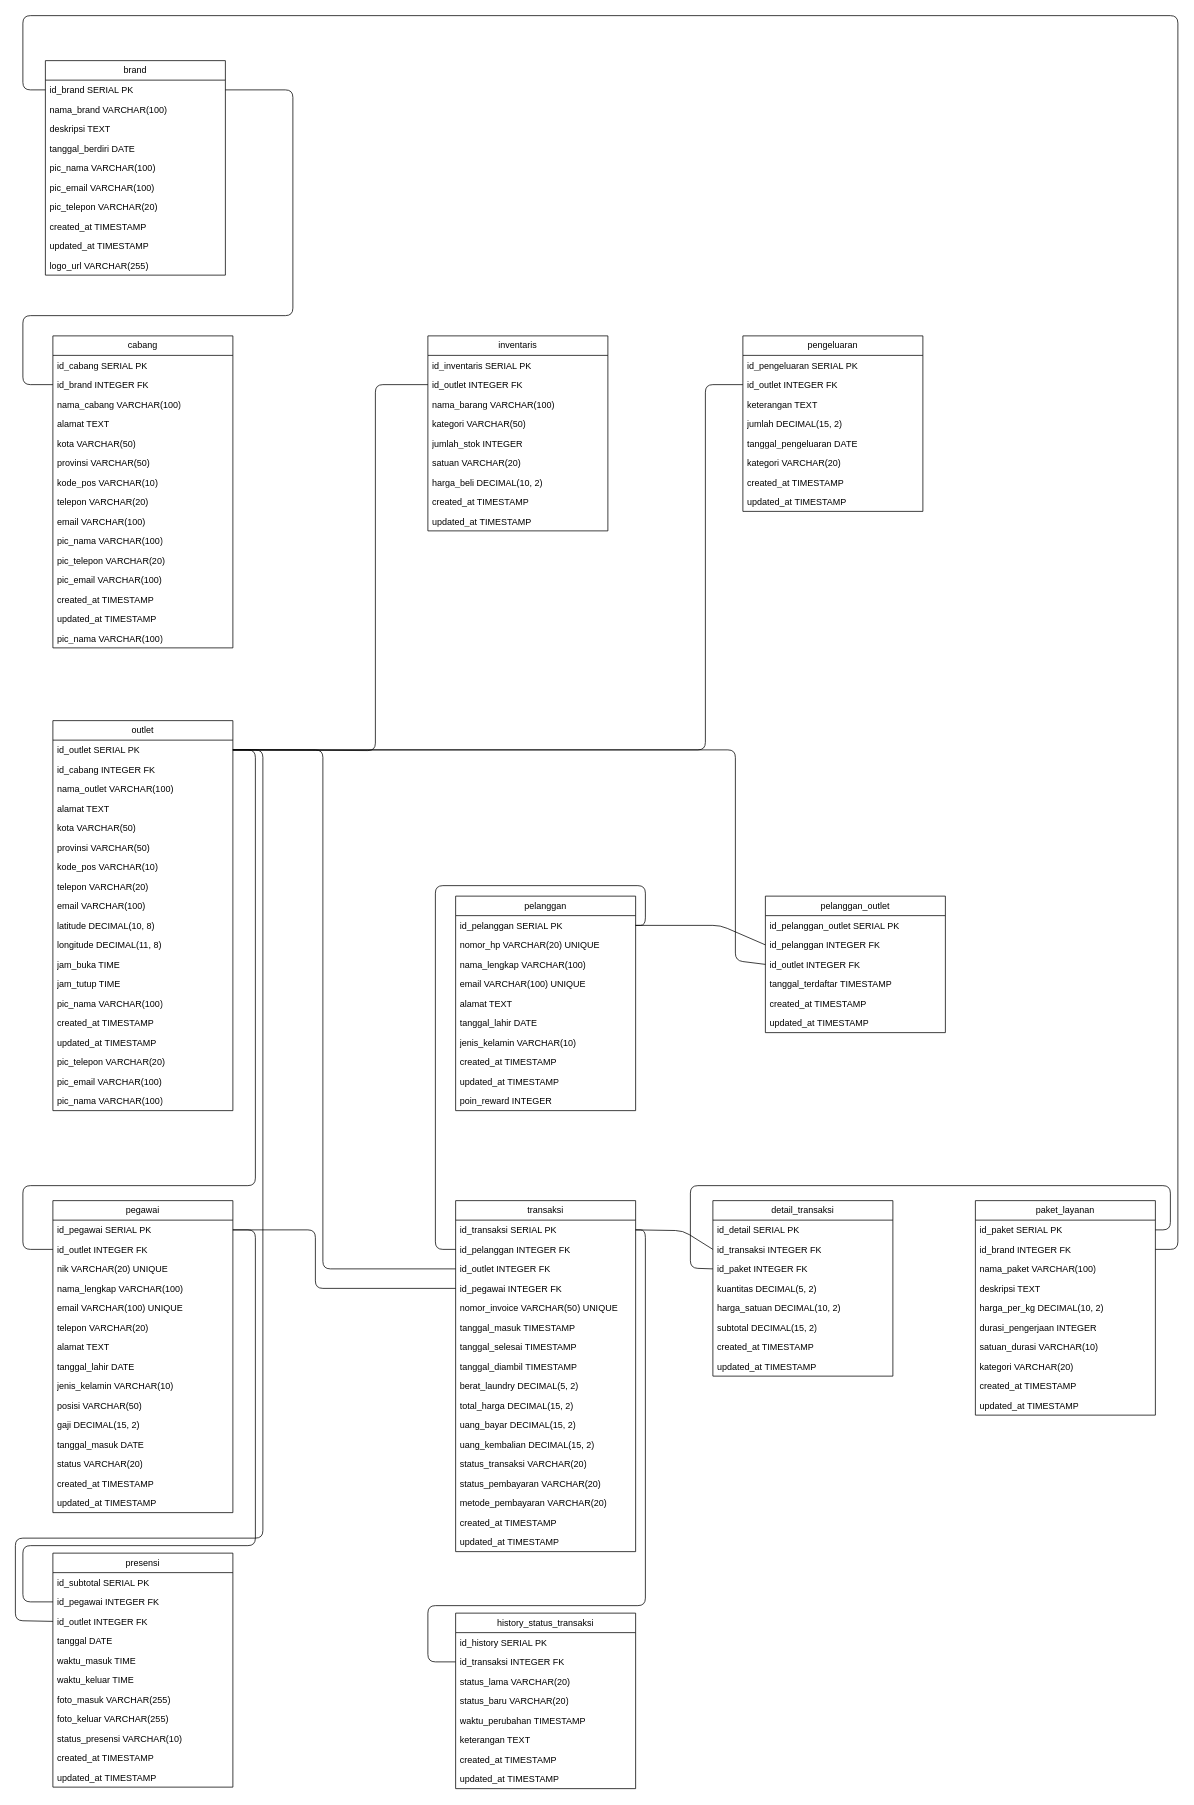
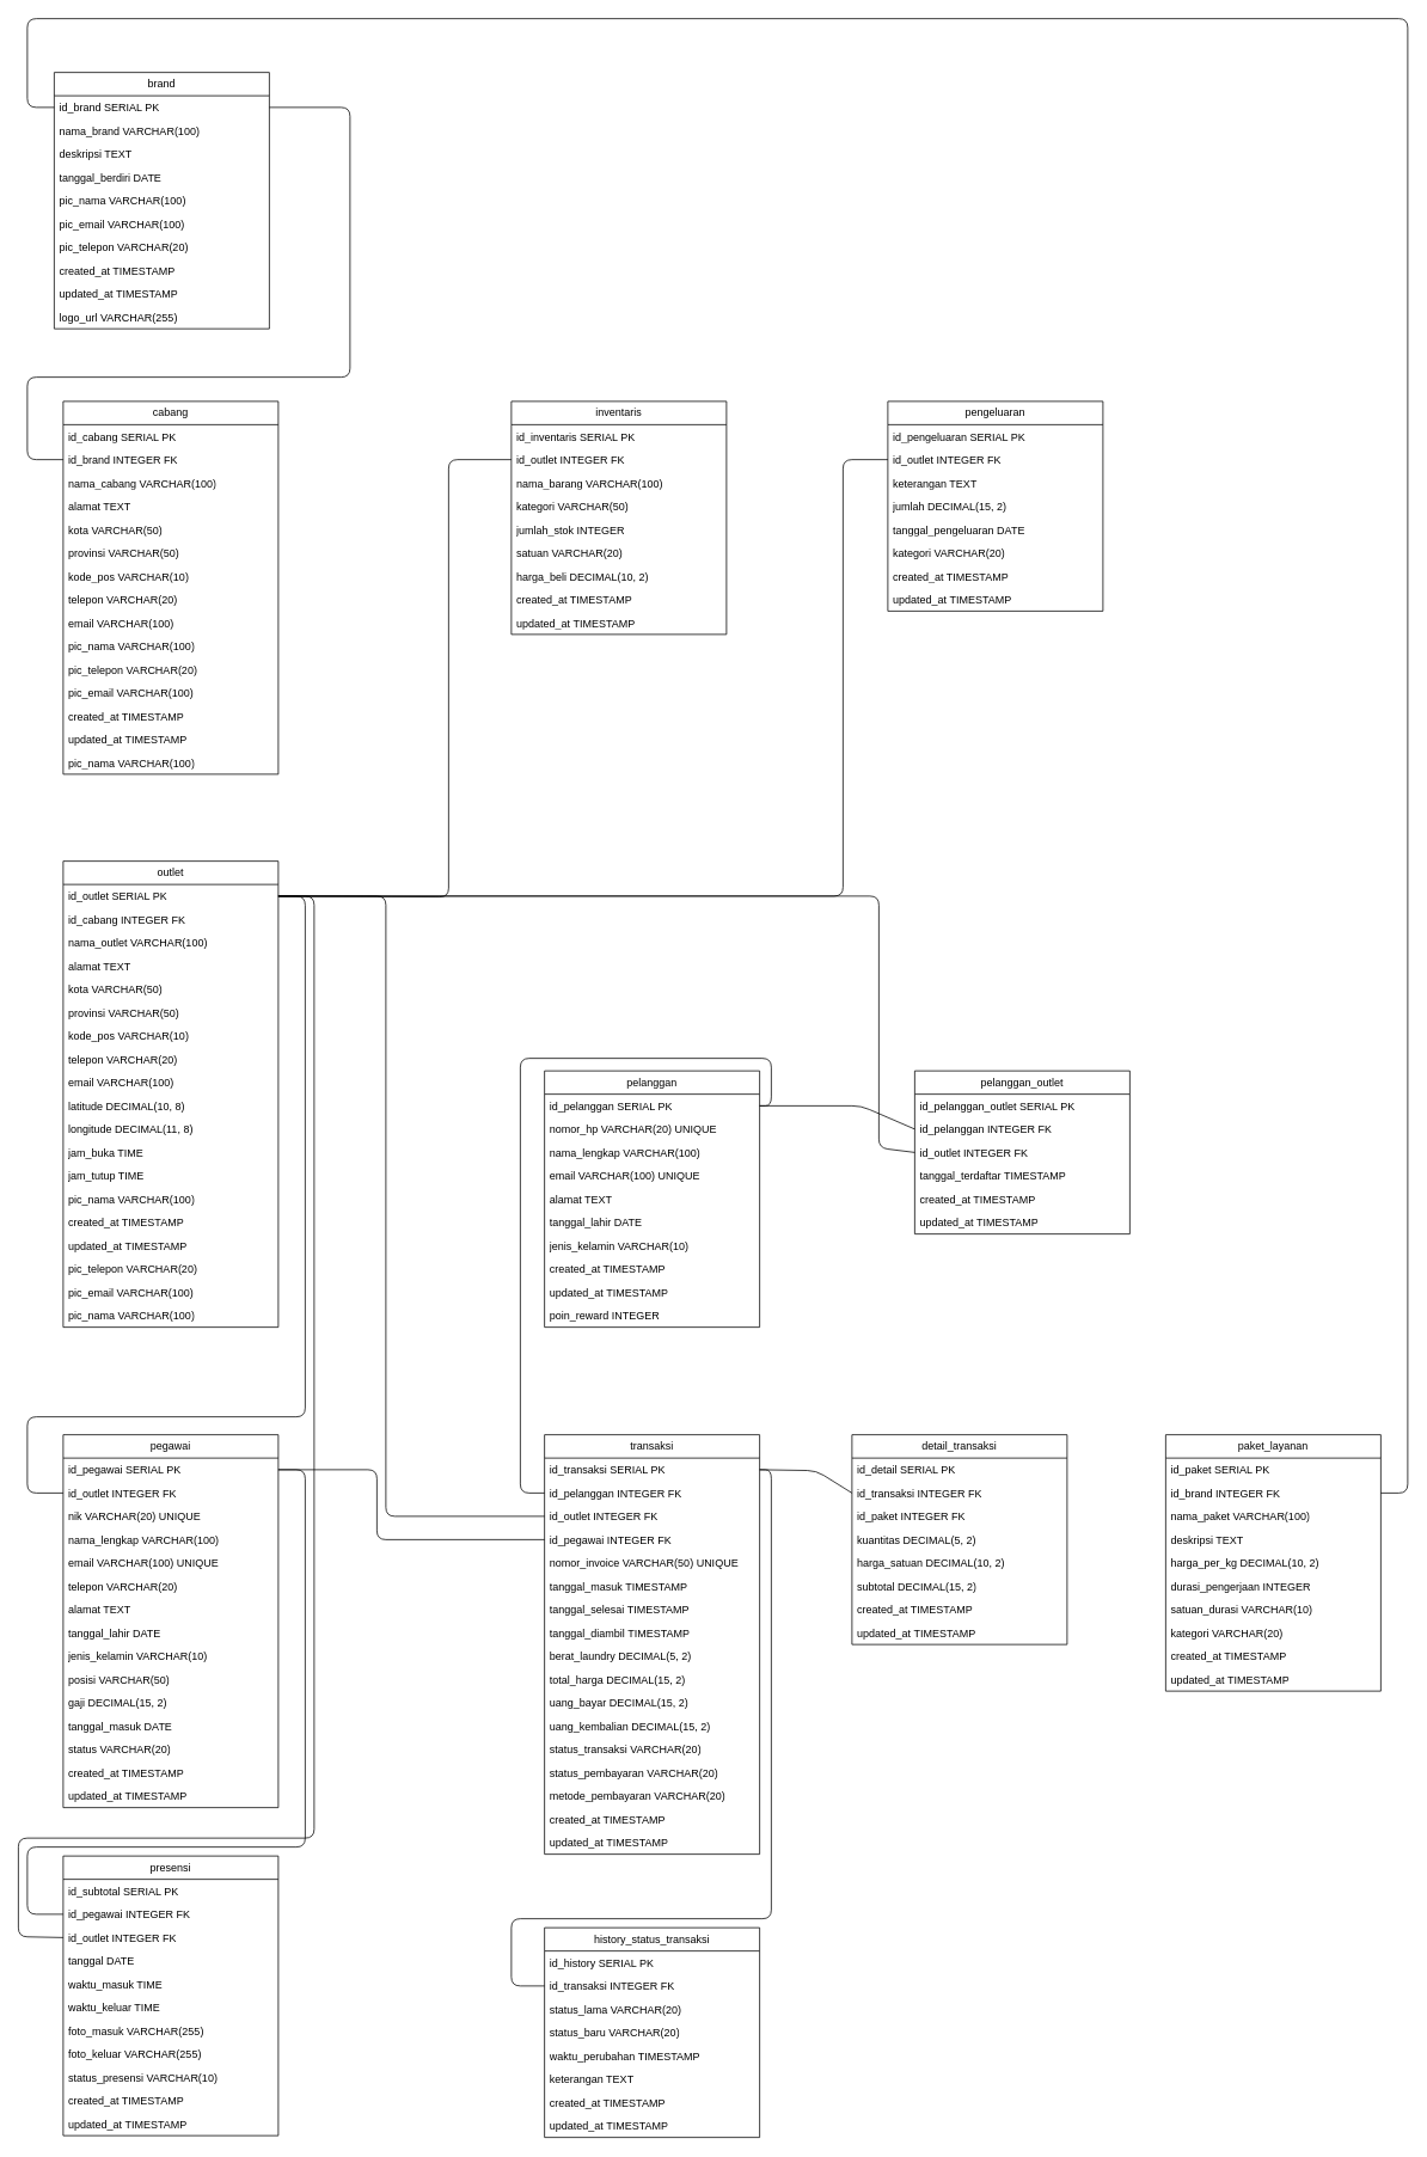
- <mxCell id="168" value="" style="endArrow=none;html=1;entryX=0;entryY=0.5;entryDx=0;entryDy=0;exitX=1;exitY=0.5;exitDx=0;exitDy=0;" parent="1" source="77" target="108" edge="1"><mxGeometry width="50" height="50" relative="1" as="geometry"><mxPoint x="310" y="750" as="sourcePoint" /><mxPoint x="320" y="640" as="targetPoint" /><Array as="points"><mxPoint x="1560" y="1639" /><mxPoint x="1560" y="1580" /><mxPoint x="920" y="1580" /><mxPoint x="920" y="1690" /></Array></mxGeometry></mxCell>
